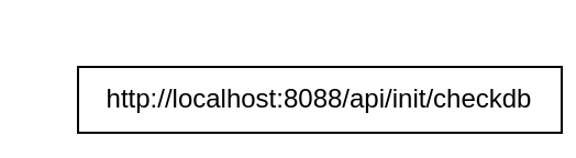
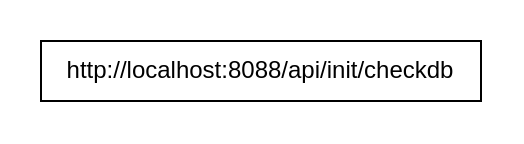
- <mxCell id="2" value="http://localhost:8088/api/init/checkdb" style="whiteSpace=wrap;html=1;" vertex="1" parent="1"><mxGeometry x="35" y="30" width="220" height="30" as="geometry" /></mxCell>
+ <mxCell id="2" value="http://localhost:8088/api/init/checkdb" style="whiteSpace=wrap;html=1;" vertex="1" parent="1"><mxGeometry x="20" y="20" width="220" height="30" as="geometry" /></mxCell>
